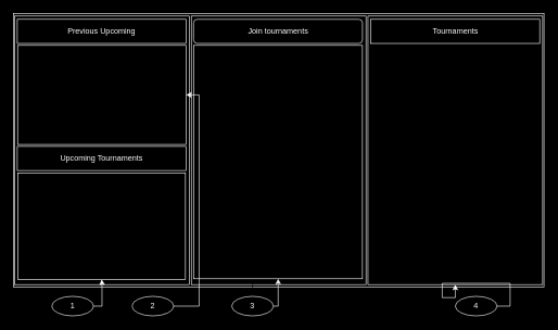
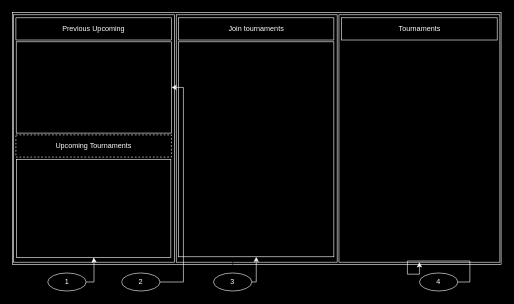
- <mxCell id="7" value="&lt;font color=&quot;#ffffff&quot;&gt;Join tournaments&lt;/font&gt;" style="whiteSpace=wrap;html=1;strokeColor=#FFFFFF;fillColor=#000000;rounded=1;" vertex="1" parent="1"><mxGeometry x="296.5" y="29" width="259" height="37" as="geometry" /></mxCell>
+ <mxCell id="7" value="&lt;font color=&quot;#ffffff&quot;&gt;Join tournaments&lt;/font&gt;" style="rounded=0;whiteSpace=wrap;html=1;strokeColor=#FFFFFF;fillColor=#000000;" vertex="1" parent="1"><mxGeometry x="296.5" y="29" width="259" height="37" as="geometry" /></mxCell>
- <mxCell id="8" value="&lt;div&gt;&lt;font color=&quot;#ffffff&quot;&gt;Upcoming Tournaments&lt;/font&gt;&lt;/div&gt;" style="rounded=0;whiteSpace=wrap;html=1;strokeColor=#FFFFFF;fillColor=#000000;" vertex="1" parent="1"><mxGeometry x="26" y="224" width="259" height="37" as="geometry" /></mxCell>
+ <mxCell id="8" value="&lt;div&gt;&lt;font color=&quot;#ffffff&quot;&gt;Upcoming Tournaments&lt;/font&gt;&lt;/div&gt;" style="rounded=0;whiteSpace=wrap;html=1;strokeColor=#FFFFFF;fillColor=#000000;dashed=1;" vertex="1" parent="1"><mxGeometry x="26" y="224" width="259" height="37" as="geometry" /></mxCell>
